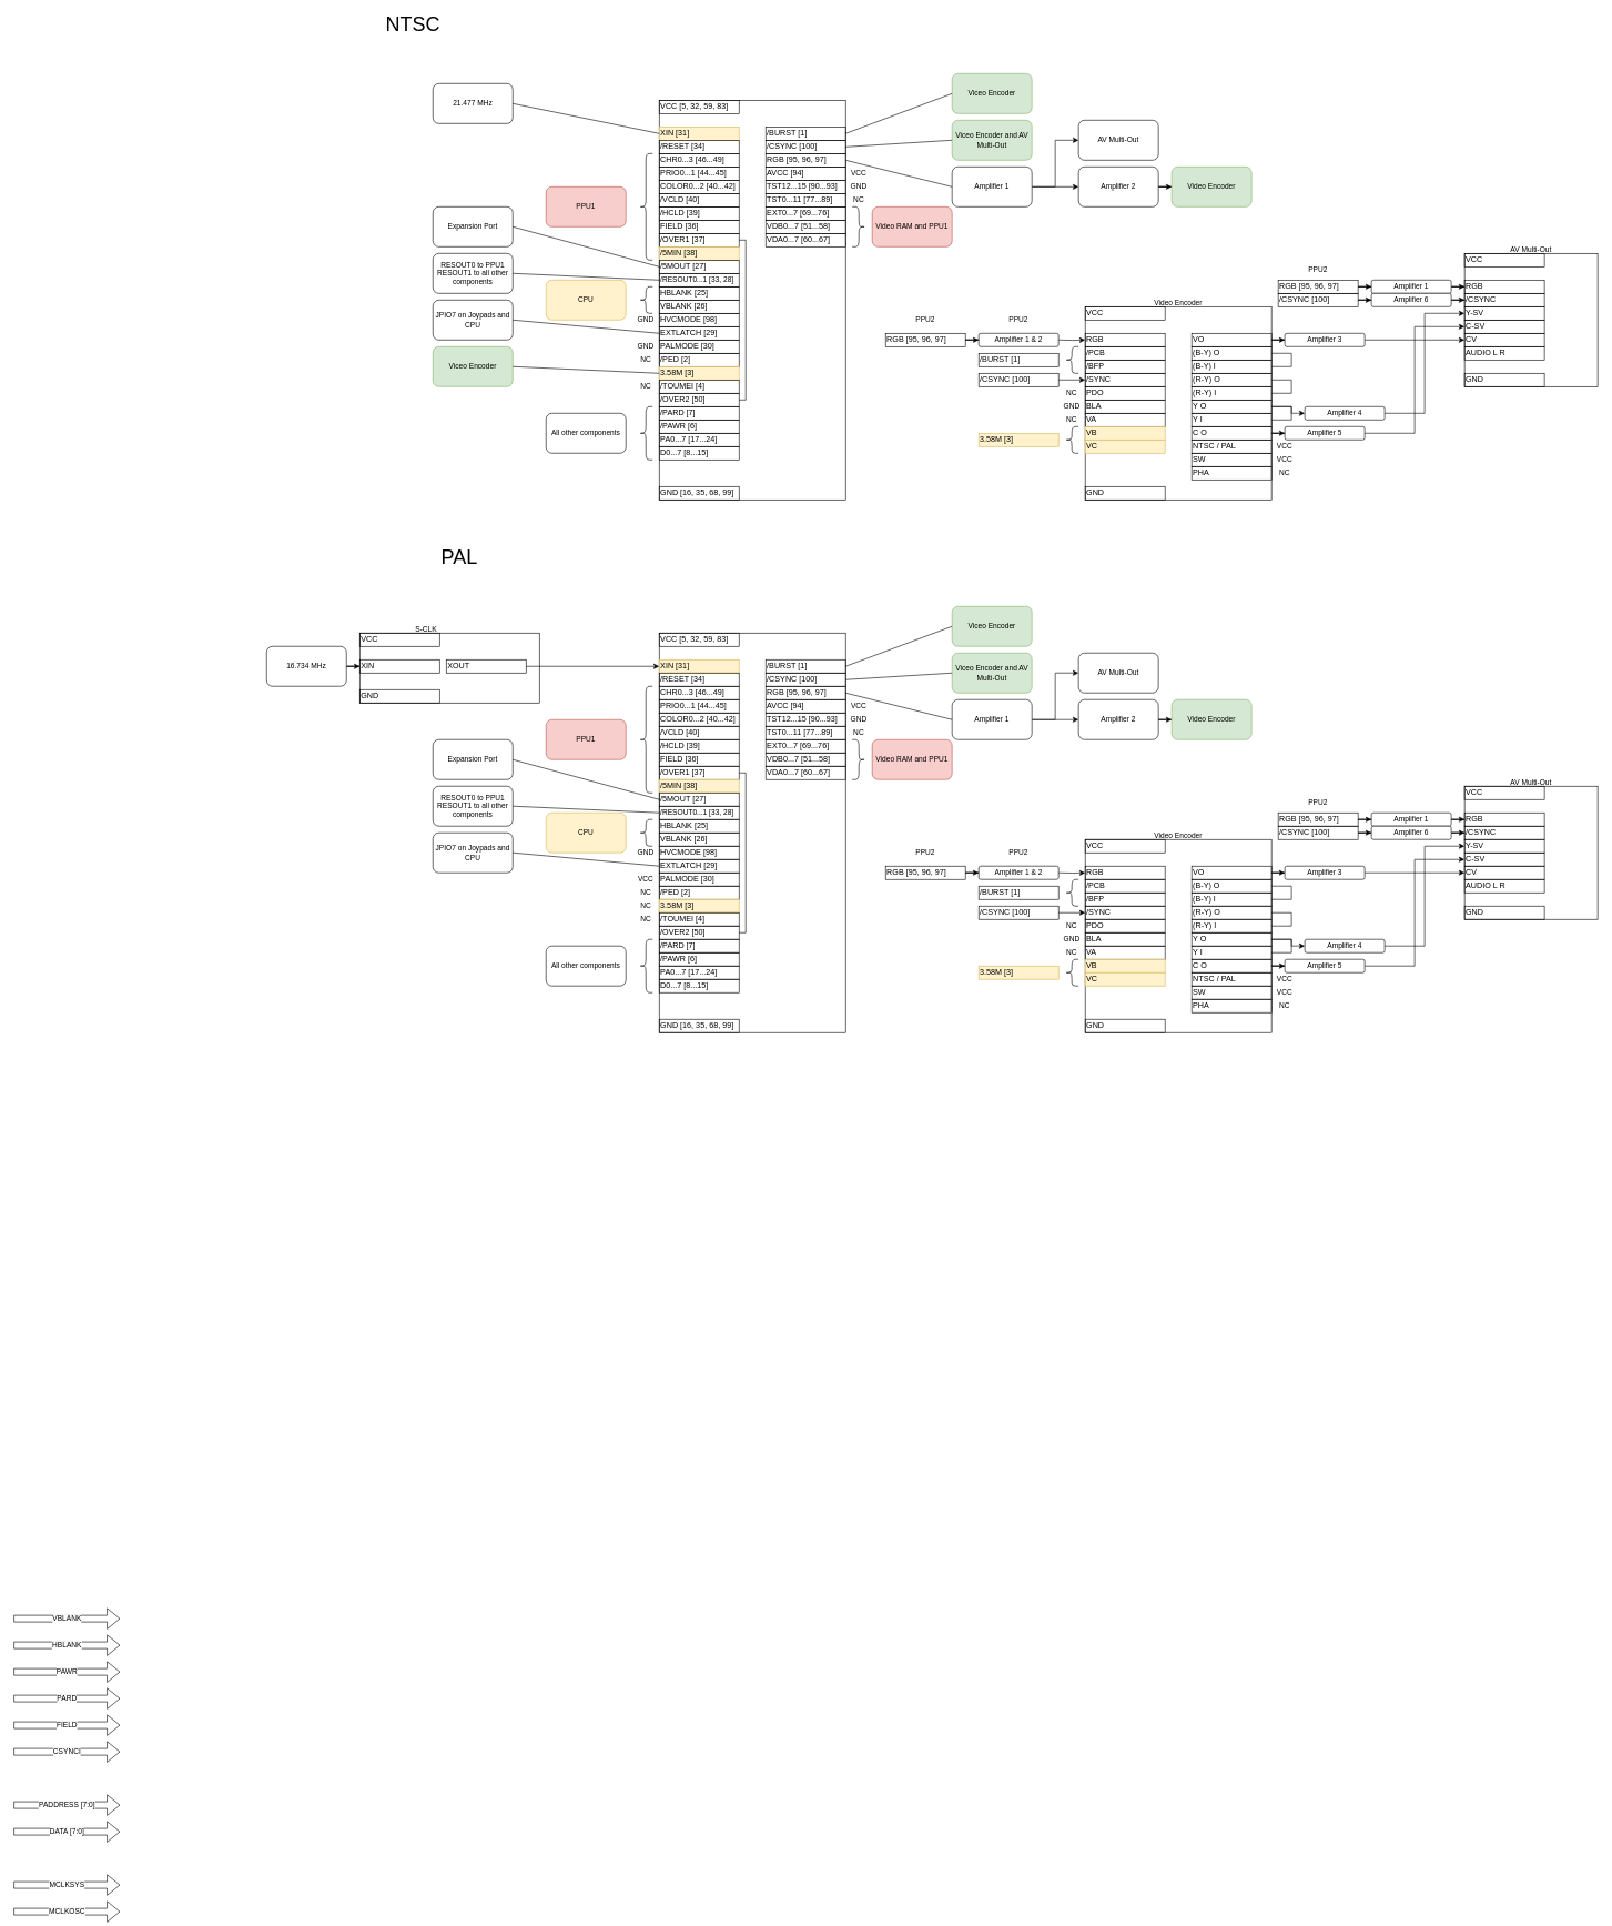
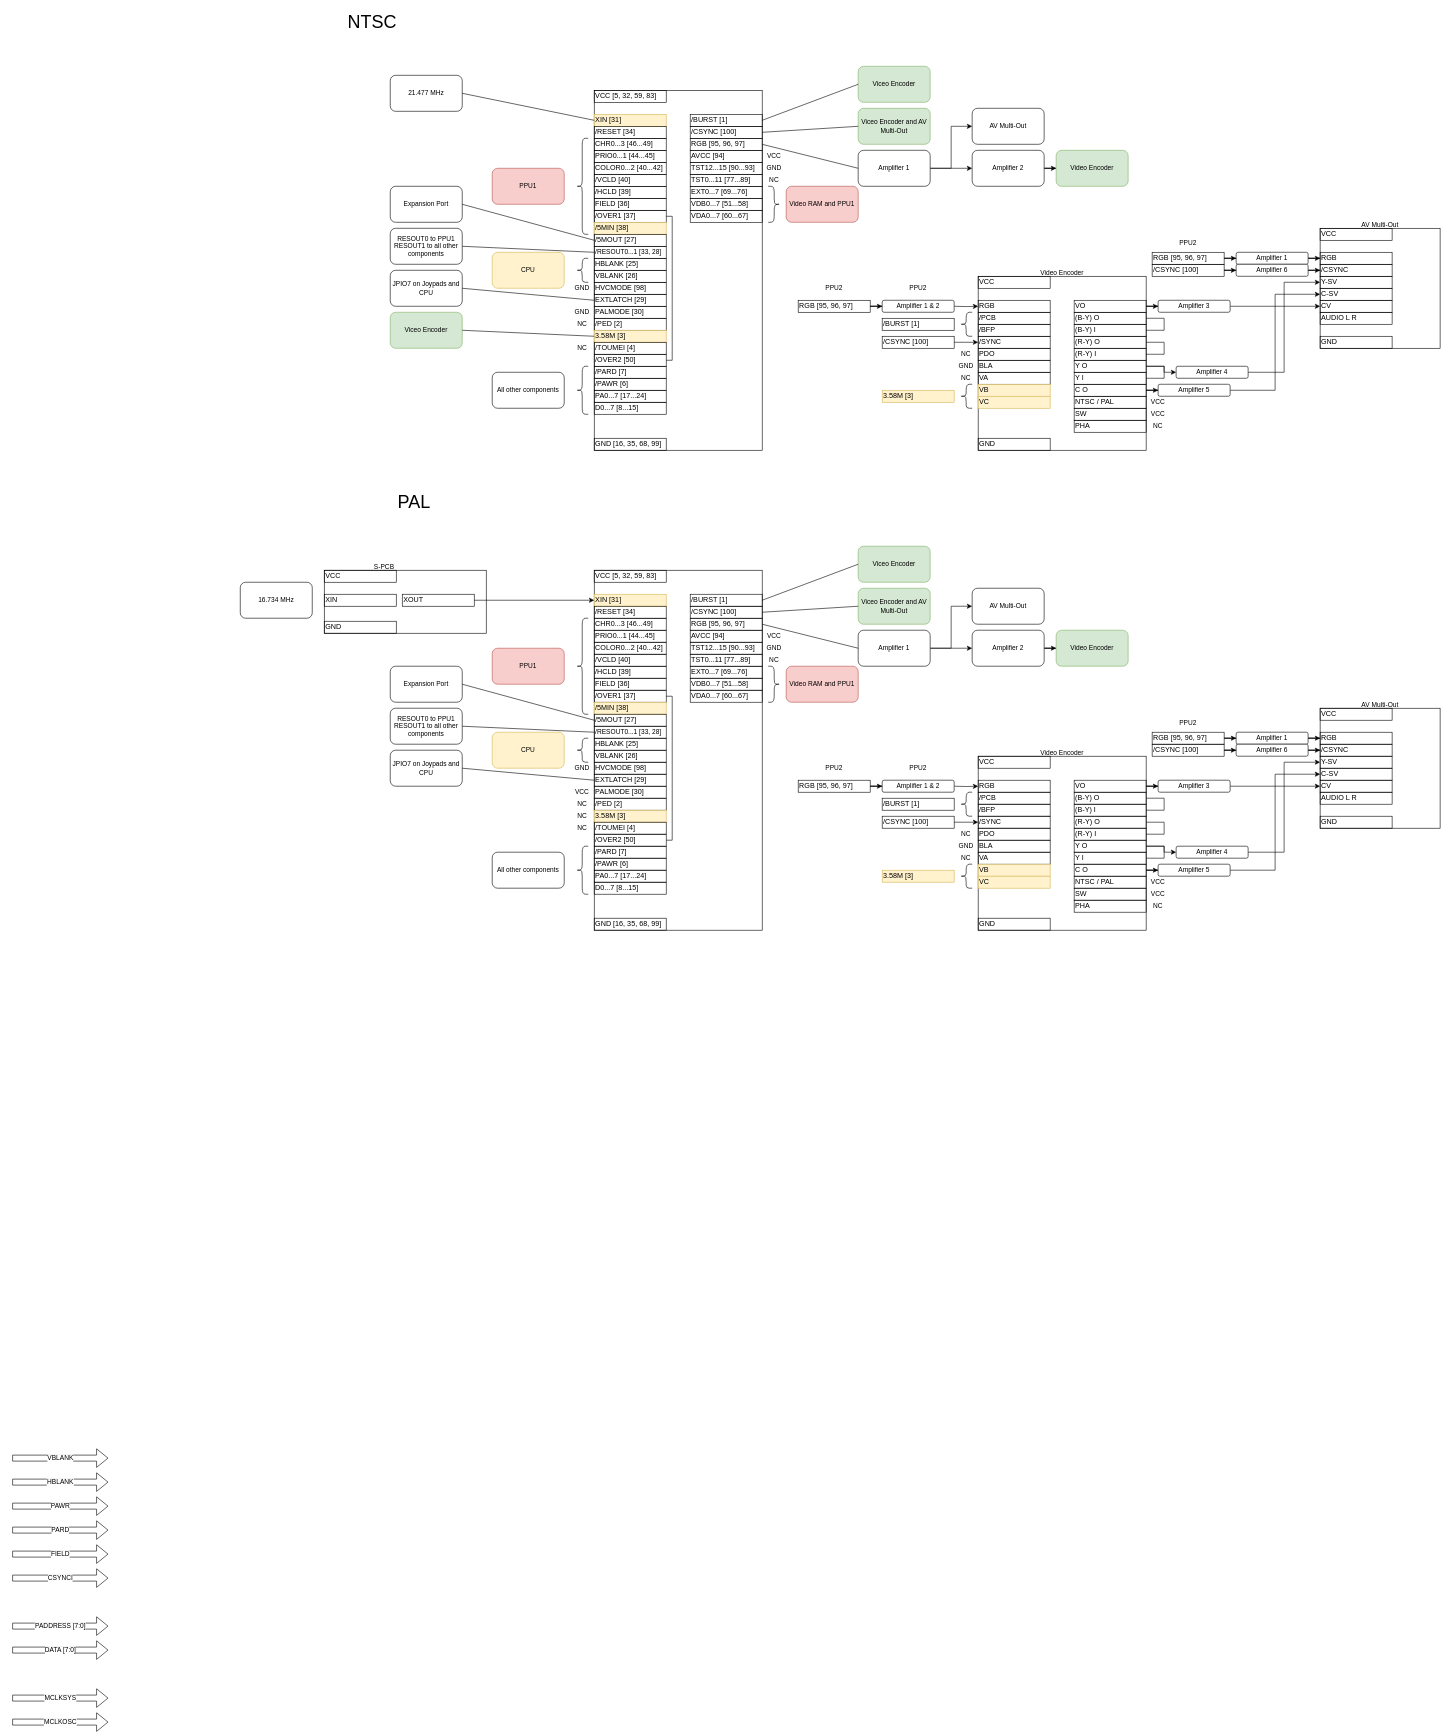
- <mxCell id="312" value="S-CLK" style="text;html=1;strokeColor=none;fillColor=none;align=center;verticalAlign=middle;whiteSpace=wrap;rounded=0;fontSize=11;" vertex="1" parent="1"><mxGeometry x="600" y="940" width="80" height="10" as="geometry" /></mxCell>
+ <mxCell id="312" value="S-PCB" style="text;html=1;strokeColor=none;fillColor=none;align=center;verticalAlign=middle;whiteSpace=wrap;rounded=0;fontSize=11;" vertex="1" parent="1"><mxGeometry x="600" y="940" width="80" height="10" as="geometry" /></mxCell>
- <mxCell id="306" style="edgeStyle=orthogonalEdgeStyle;rounded=0;orthogonalLoop=1;jettySize=auto;html=1;entryX=0;entryY=0.5;entryDx=0;entryDy=0;fontSize=30;" edge="1" parent="1" source="307" target="309"><mxGeometry relative="1" as="geometry" /></mxCell>
